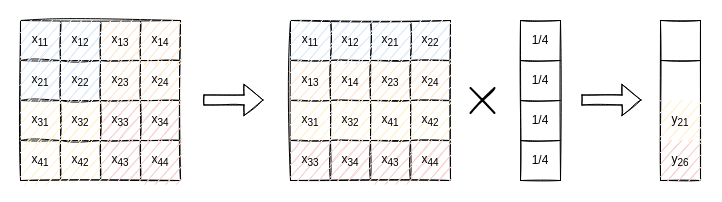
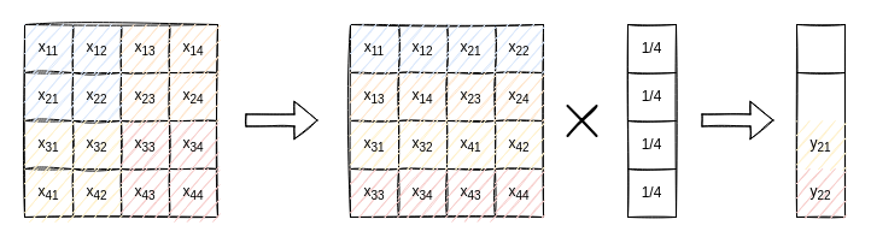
- <mxCell id="62" value="y&lt;sub&gt;26&lt;/sub&gt;" style="shape=partialRectangle;html=1;whiteSpace=wrap;connectable=0;overflow=hidden;fillColor=#f8cecc;top=0;left=0;bottom=0;right=0;pointerEvents=1;rounded=1;sketch=1;strokeColor=#b85450;strokeWidth=2;" vertex="1" parent="61"><mxGeometry width="40" height="40" as="geometry"><mxRectangle width="40" height="40" as="alternateBounds" /></mxGeometry></mxCell>
+ <mxCell id="62" value="y&lt;sub&gt;22&lt;/sub&gt;" style="shape=partialRectangle;html=1;whiteSpace=wrap;connectable=0;overflow=hidden;fillColor=#f8cecc;top=0;left=0;bottom=0;right=0;pointerEvents=1;rounded=1;sketch=1;strokeColor=#b85450;strokeWidth=2;" vertex="1" parent="61"><mxGeometry width="40" height="40" as="geometry"><mxRectangle width="40" height="40" as="alternateBounds" /></mxGeometry></mxCell>
